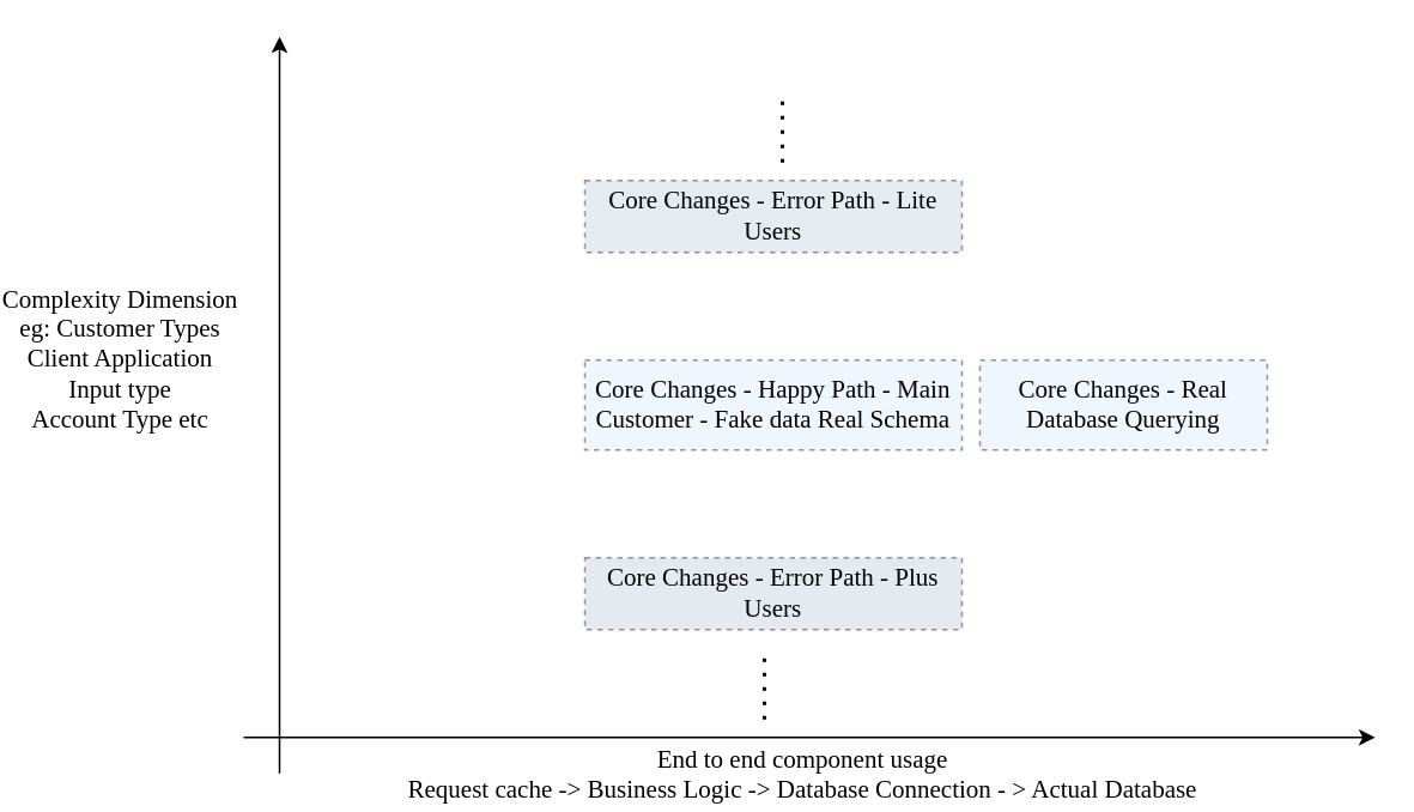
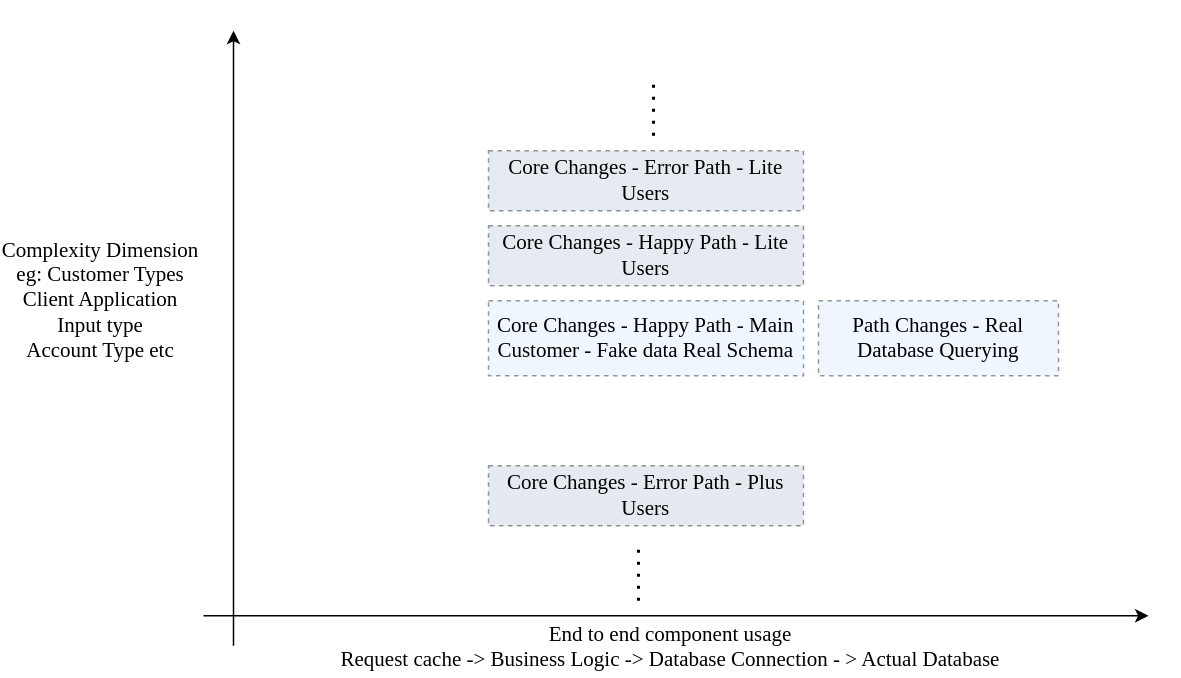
+ <mxCell id="7" value="Core Changes - Happy Path - Lite Users" style="whiteSpace=wrap;html=1;fillColor=#C0CCDE;strokeColor=default;opacity=40;fontSize=14;dashed=1;fontFamily=Verdana;" parent="1" vertex="1"><mxGeometry x="210" y="150" width="210" height="40" as="geometry" /></mxCell>
- <mxCell id="12" value="Core Changes - Real Database Querying" style="whiteSpace=wrap;html=1;fillColor=#dae8fc;strokeColor=default;opacity=40;fontSize=14;dashed=1;fontFamily=Verdana;" vertex="1" parent="1"><mxGeometry x="430" y="200" width="160" height="50" as="geometry" /></mxCell>
+ <mxCell id="12" value="Path Changes - Real Database Querying" style="whiteSpace=wrap;html=1;fillColor=#dae8fc;strokeColor=default;opacity=40;fontSize=14;dashed=1;fontFamily=Verdana;" vertex="1" parent="1"><mxGeometry x="430" y="200" width="160" height="50" as="geometry" /></mxCell>
